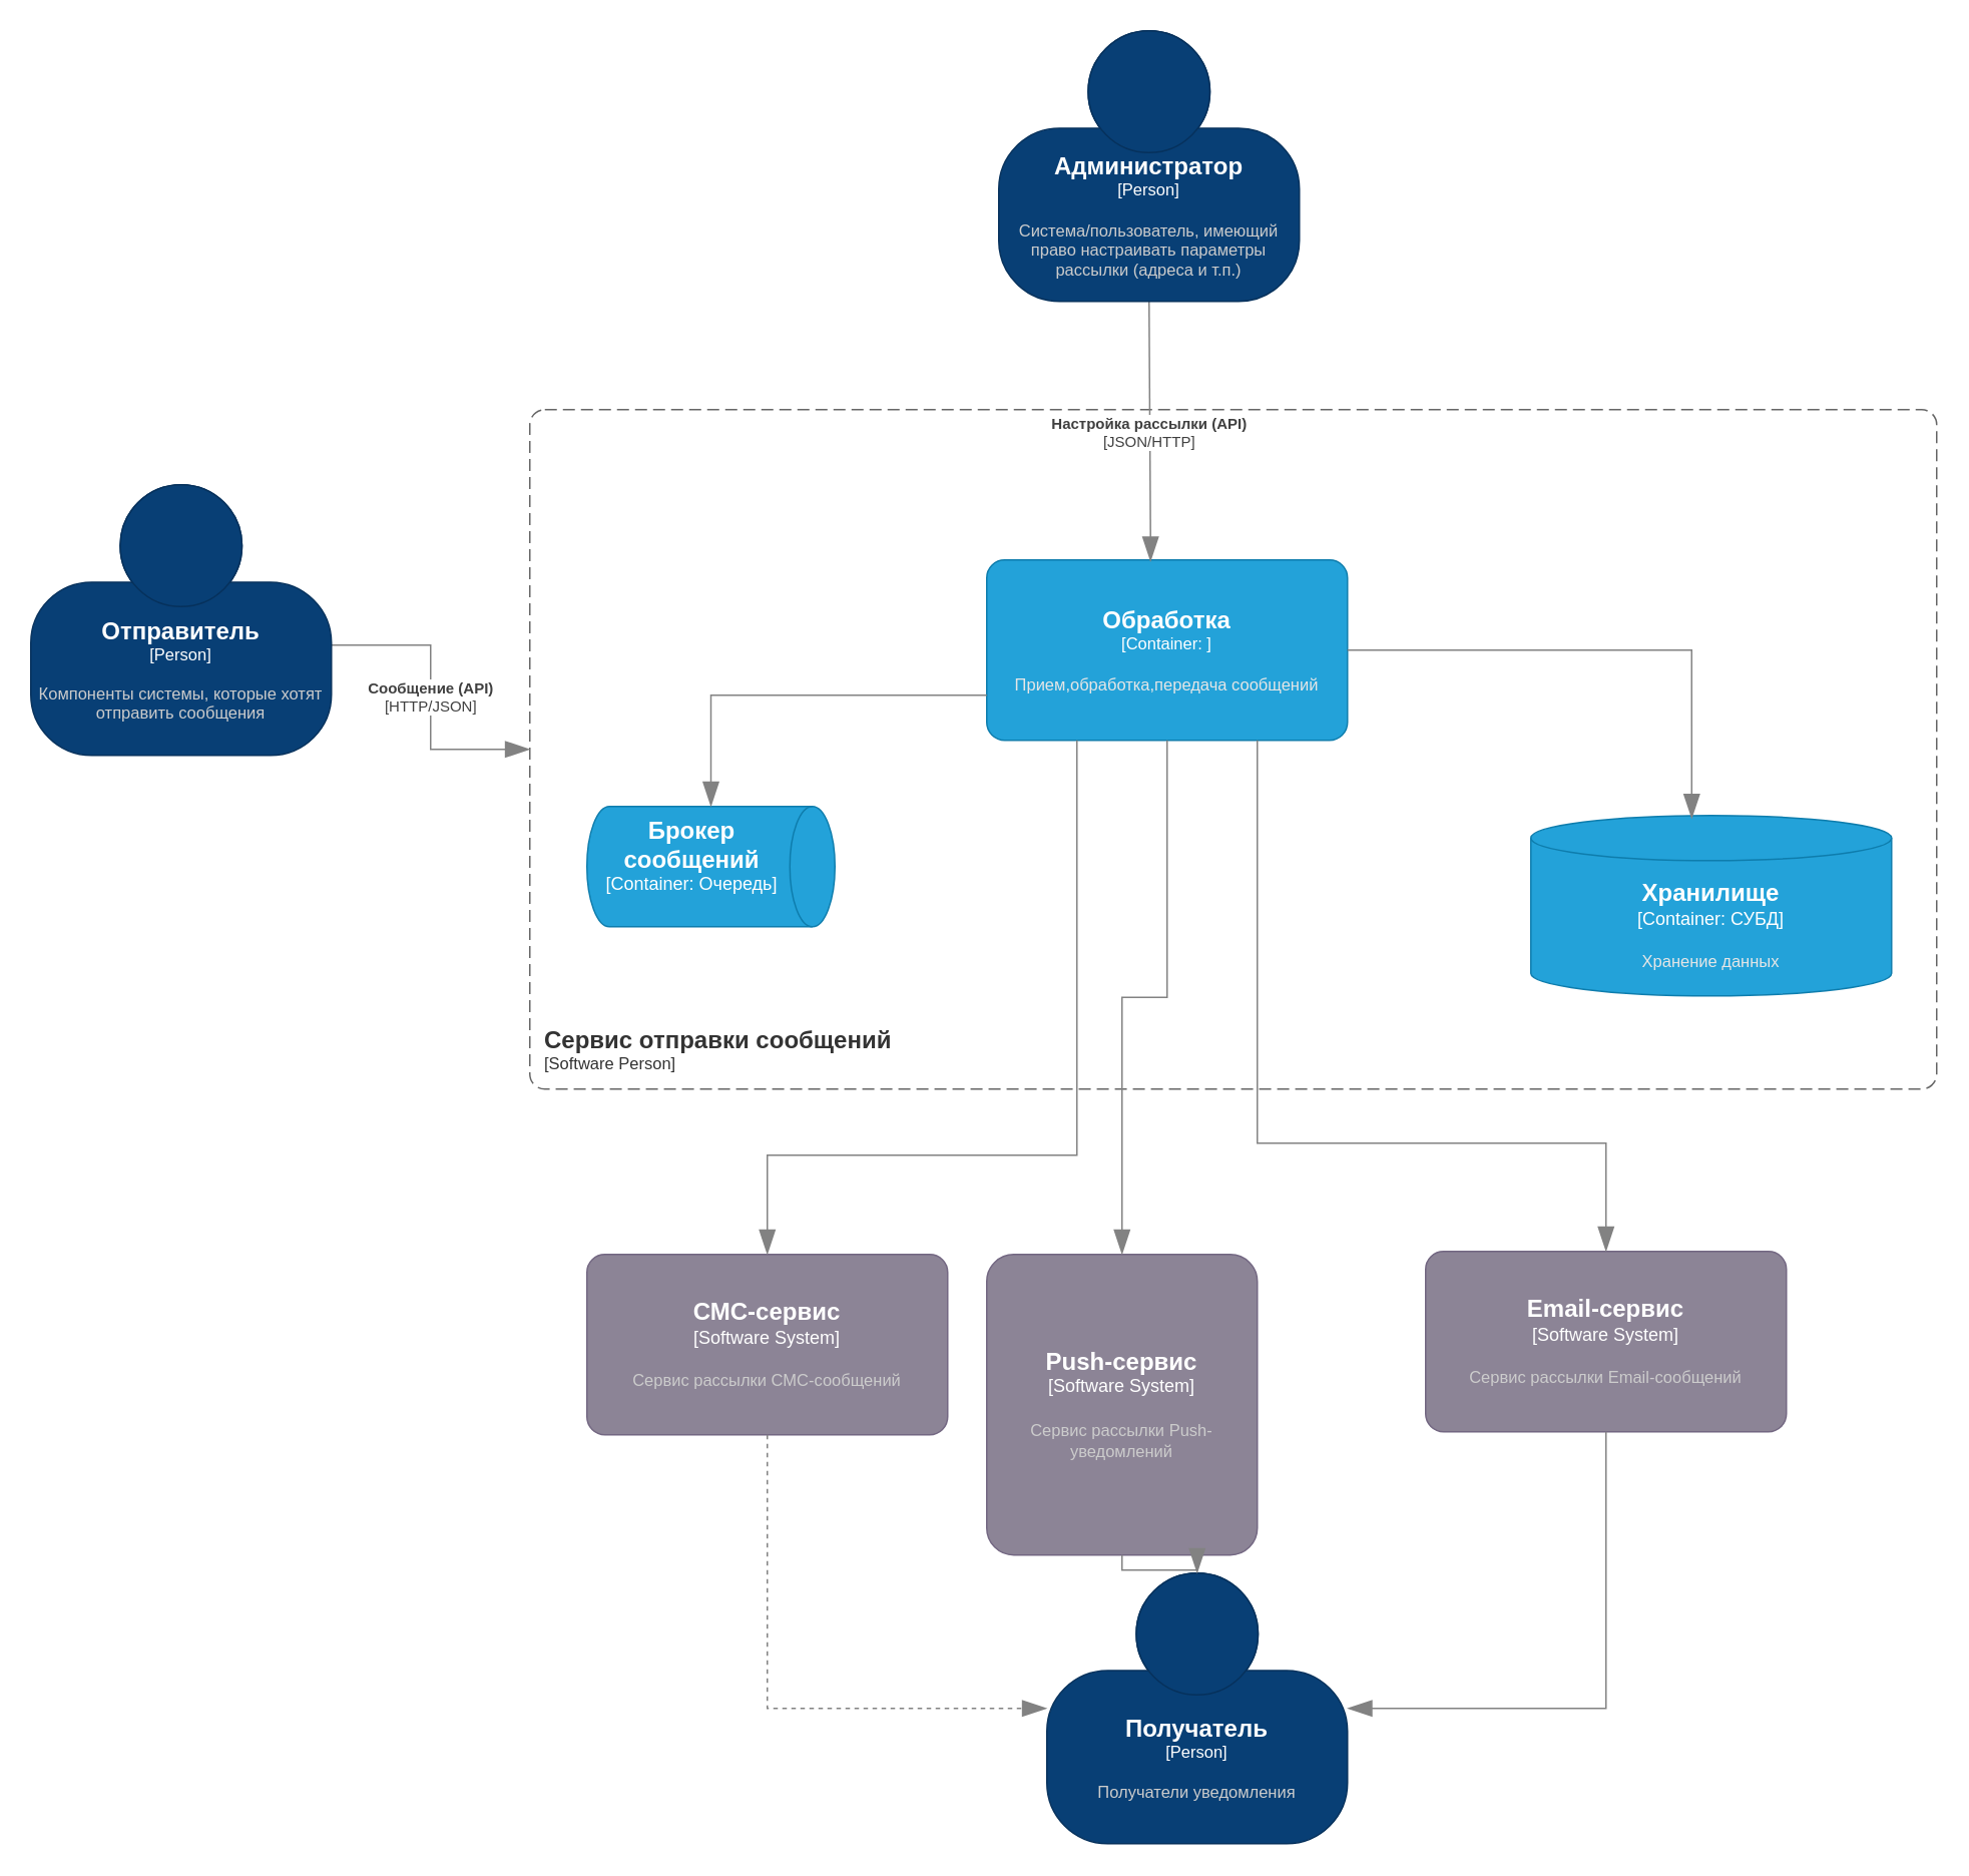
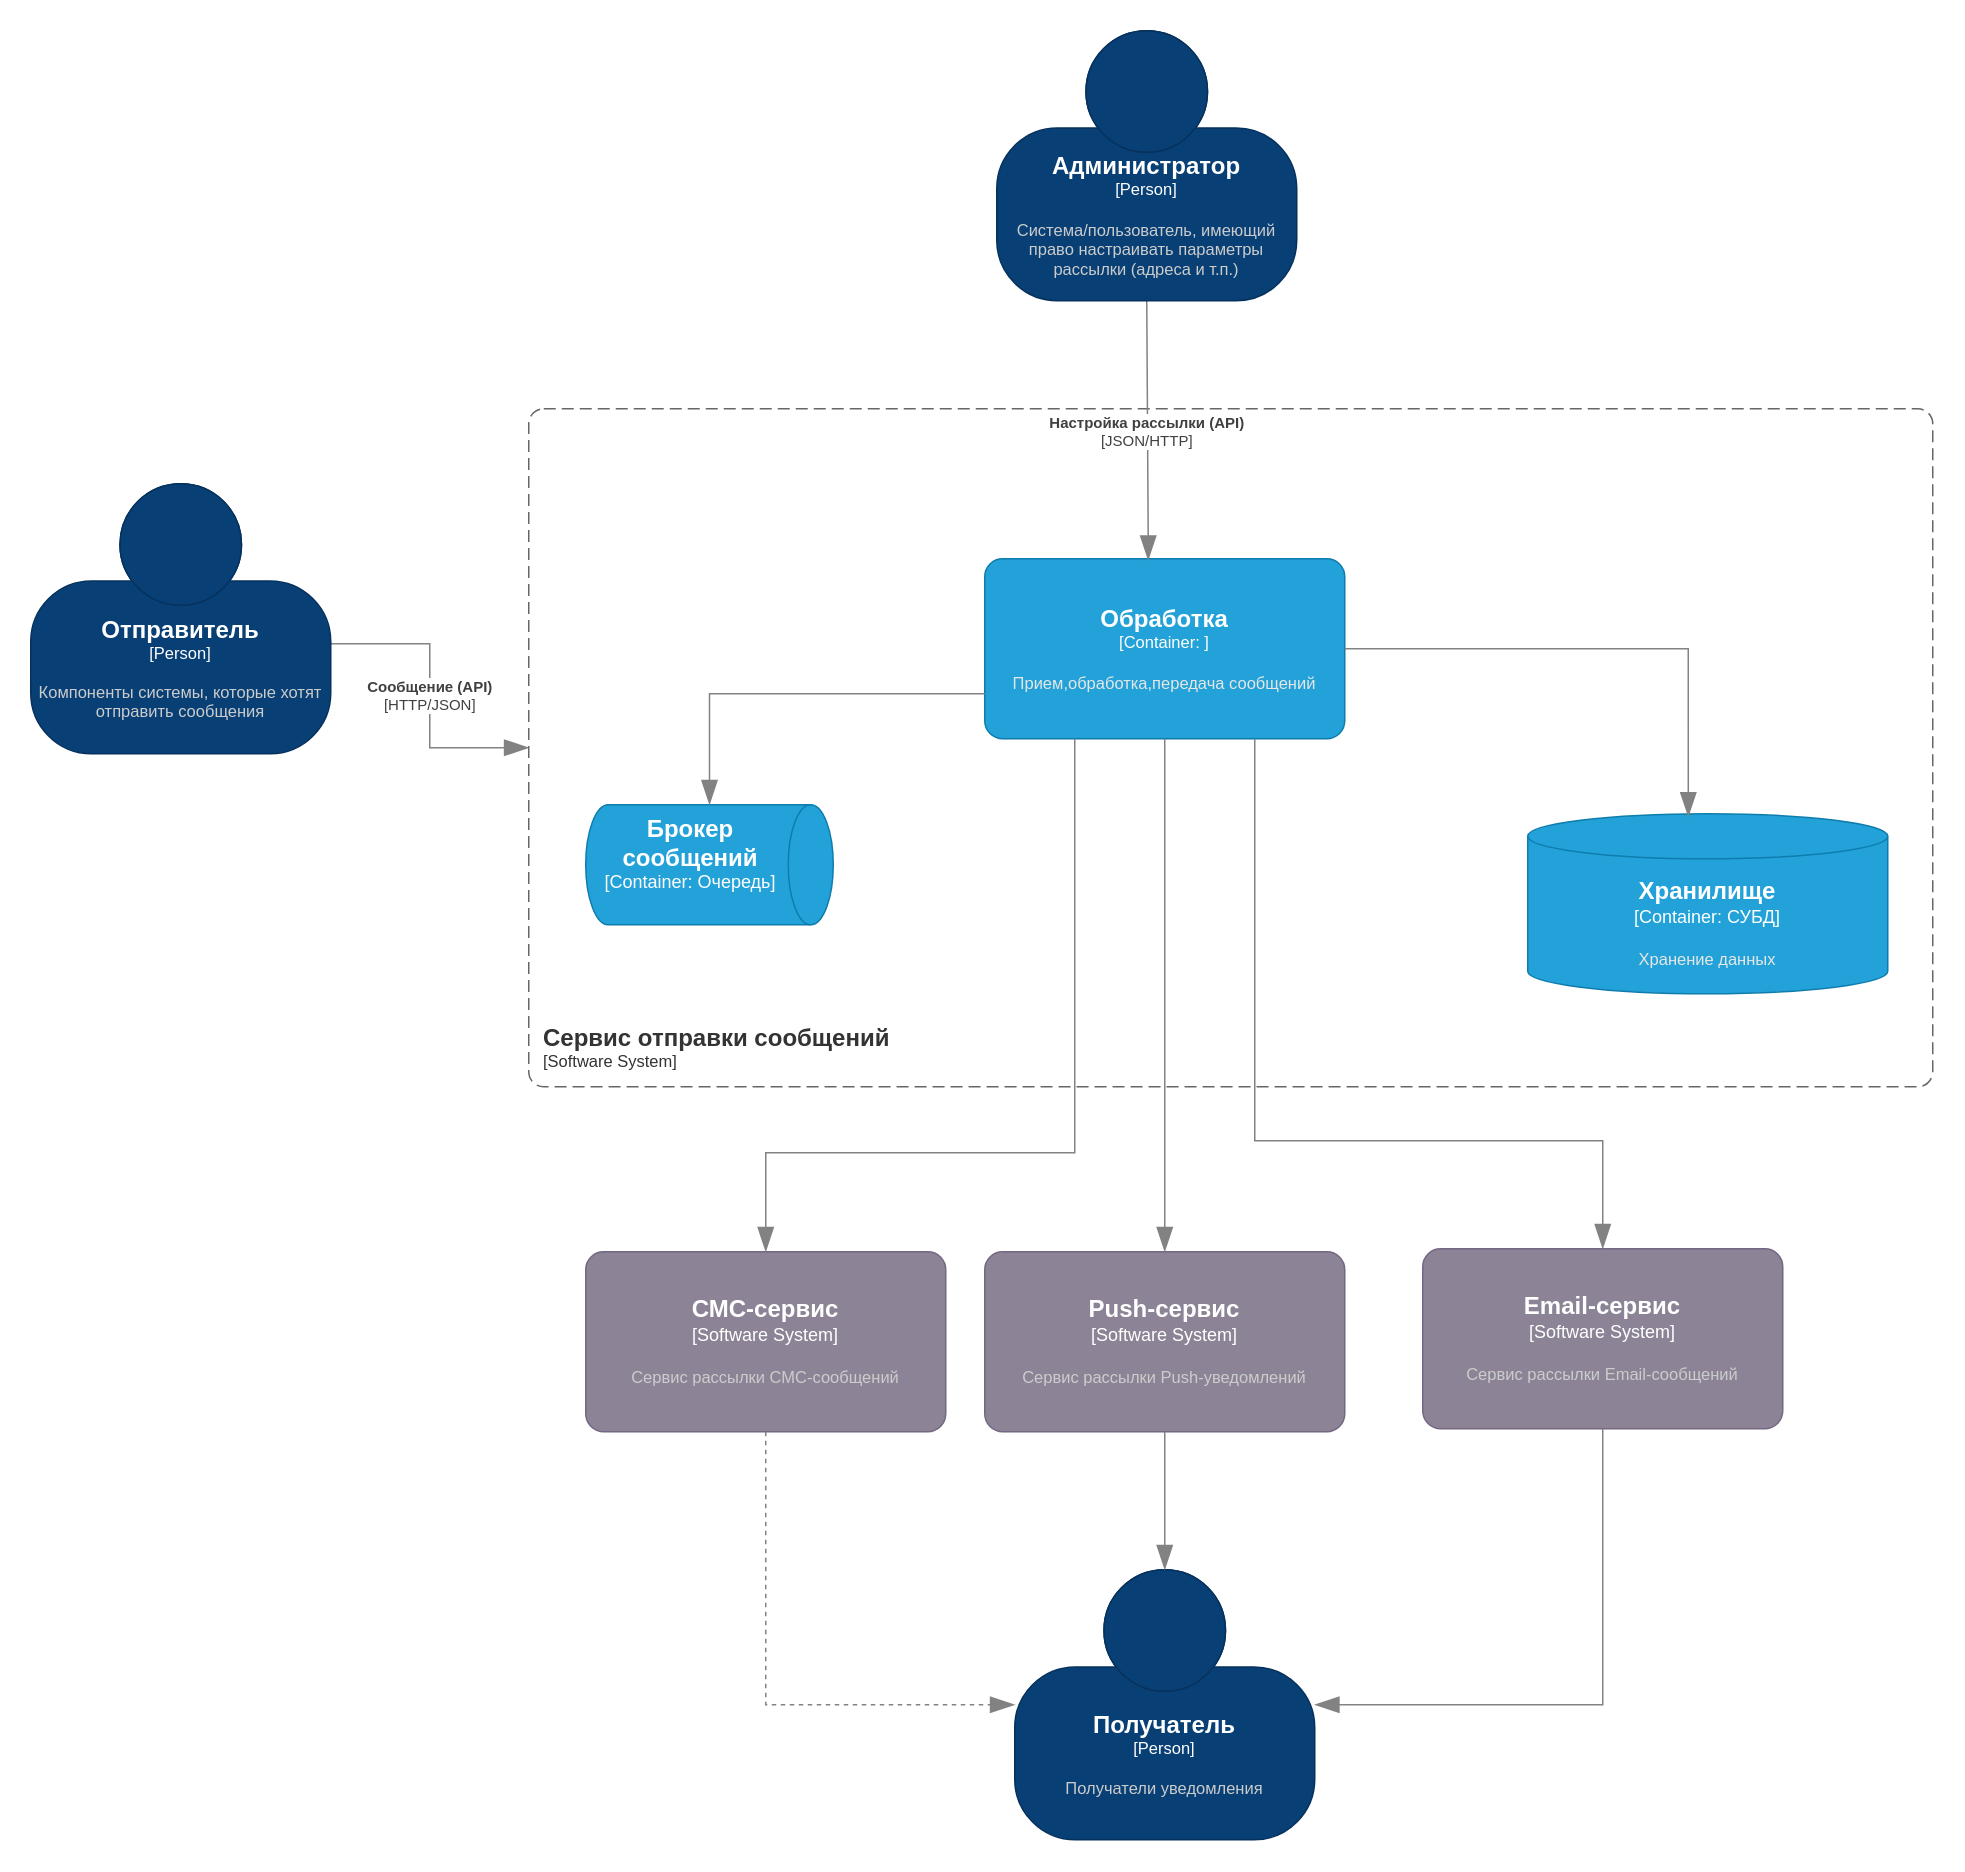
- <mxCell id="2" value="&lt;font style=&quot;font-size: 16px&quot;&gt;&lt;b&gt;&lt;div style=&quot;text-align: left&quot;&gt;Сервис отправки сообщений&lt;/div&gt;&lt;/b&gt;&lt;/font&gt;&lt;div style=&quot;text-align: left&quot;&gt;[Software Person]&lt;/div&gt;" style="rounded=1;fontSize=11;whiteSpace=wrap;html=1;dashed=1;arcSize=20;fillColor=none;strokeColor=#666666;fontColor=#333333;labelBackgroundColor=none;align=left;verticalAlign=bottom;labelBorderColor=none;spacingTop=0;spacing=10;dashPattern=8 4;metaEdit=1;rotatable=0;perimeter=rectanglePerimeter;noLabel=0;labelPadding=0;allowArrows=0;connectable=0;expand=0;recursiveResize=0;editable=1;pointerEvents=0;absoluteArcSize=1;points=[[0.25,0,0],[0.5,0,0],[0.75,0,0],[1,0.25,0],[1,0.5,0],[1,0.75,0],[0.75,1,0],[0.5,1,0],[0.25,1,0],[0,0.75,0],[0,0.5,0],[0,0.25,0]];" vertex="1" parent="1"><mxGeometry x="352" y="272" width="936" height="452" as="geometry" /></mxCell>
+ <mxCell id="2" value="&lt;font style=&quot;font-size: 16px&quot;&gt;&lt;b&gt;&lt;div style=&quot;text-align: left&quot;&gt;Сервис отправки сообщений&lt;/div&gt;&lt;/b&gt;&lt;/font&gt;&lt;div style=&quot;text-align: left&quot;&gt;[Software System]&lt;/div&gt;" style="rounded=1;fontSize=11;whiteSpace=wrap;html=1;dashed=1;arcSize=20;fillColor=none;strokeColor=#666666;fontColor=#333333;labelBackgroundColor=none;align=left;verticalAlign=bottom;labelBorderColor=none;spacingTop=0;spacing=10;dashPattern=8 4;metaEdit=1;rotatable=0;perimeter=rectanglePerimeter;noLabel=0;labelPadding=0;allowArrows=0;connectable=0;expand=0;recursiveResize=0;editable=1;pointerEvents=0;absoluteArcSize=1;points=[[0.25,0,0],[0.5,0,0],[0.75,0,0],[1,0.25,0],[1,0.5,0],[1,0.75,0],[0.75,1,0],[0.5,1,0],[0.25,1,0],[0,0.75,0],[0,0.5,0],[0,0.25,0]];" vertex="1" parent="1"><mxGeometry x="352" y="272" width="936" height="452" as="geometry" /></mxCell>
- <mxCell id="9" value="&lt;font style=&quot;font-size: 16px&quot;&gt;&lt;b&gt;Push-сервис&lt;/b&gt;&lt;/font&gt;&lt;div&gt;[Software System]&lt;/div&gt;&lt;br&gt;&lt;div&gt;&lt;font style=&quot;font-size: 11px&quot;&gt;&lt;font color=&quot;#cccccc&quot;&gt;Сервис рассылки Push-уведомлений&lt;/font&gt;&lt;/div&gt;" style="rounded=1;whiteSpace=wrap;html=1;labelBackgroundColor=none;fillColor=#8C8496;fontColor=#ffffff;align=center;arcSize=10;strokeColor=#736782;metaEdit=1;resizable=0;points=[[0.25,0,0],[0.5,0,0],[0.75,0,0],[1,0.25,0],[1,0.5,0],[1,0.75,0],[0.75,1,0],[0.5,1,0],[0.25,1,0],[0,0.75,0],[0,0.5,0],[0,0.25,0]];" vertex="1" parent="1"><mxGeometry x="656" y="834" width="180" height="200" as="geometry" /></mxCell>
+ <mxCell id="9" value="&lt;font style=&quot;font-size: 16px&quot;&gt;&lt;b&gt;Push-сервис&lt;/b&gt;&lt;/font&gt;&lt;div&gt;[Software System]&lt;/div&gt;&lt;br&gt;&lt;div&gt;&lt;font style=&quot;font-size: 11px&quot;&gt;&lt;font color=&quot;#cccccc&quot;&gt;Сервис рассылки Push-уведомлений&lt;/font&gt;&lt;/div&gt;" style="rounded=1;whiteSpace=wrap;html=1;labelBackgroundColor=none;fillColor=#8C8496;fontColor=#ffffff;align=center;arcSize=10;strokeColor=#736782;metaEdit=1;resizable=0;points=[[0.25,0,0],[0.5,0,0],[0.75,0,0],[1,0.25,0],[1,0.5,0],[1,0.75,0],[0.75,1,0],[0.5,1,0],[0.25,1,0],[0,0.75,0],[0,0.5,0],[0,0.25,0]];" vertex="1" parent="1"><mxGeometry x="656" y="834" width="240" height="120" as="geometry" /></mxCell>
- <mxCell id="18" value="&lt;font style=&quot;font-size: 16px&quot;&gt;&lt;b&gt;Получатель&lt;/b&gt;&lt;/font&gt;&lt;div&gt;[Person]&lt;/div&gt;&lt;br&gt;&lt;div&gt;&lt;font style=&quot;font-size: 11px&quot;&gt;&lt;font color=&quot;#cccccc&quot;&gt;Получатели уведомления&lt;/font&gt;&lt;/div&gt;" style="html=1;fontSize=11;dashed=0;whiteSpace=wrap;fillColor=#083F75;strokeColor=#06315C;fontColor=#ffffff;shape=mxgraph.c4.person2;align=center;metaEdit=1;points=[[0.5,0,0],[1,0.5,0],[1,0.75,0],[0.75,1,0],[0.5,1,0],[0.25,1,0],[0,0.75,0],[0,0.5,0]];resizable=0;" vertex="1" parent="1"><mxGeometry x="696" y="1046" width="200" height="180" as="geometry" /></mxCell>
+ <mxCell id="18" value="&lt;font style=&quot;font-size: 16px&quot;&gt;&lt;b&gt;Получатель&lt;/b&gt;&lt;/font&gt;&lt;div&gt;[Person]&lt;/div&gt;&lt;br&gt;&lt;div&gt;&lt;font style=&quot;font-size: 11px&quot;&gt;&lt;font color=&quot;#cccccc&quot;&gt;Получатели уведомления&lt;/font&gt;&lt;/div&gt;" style="html=1;fontSize=11;dashed=0;whiteSpace=wrap;fillColor=#083F75;strokeColor=#06315C;fontColor=#ffffff;shape=mxgraph.c4.person2;align=center;metaEdit=1;points=[[0.5,0,0],[1,0.5,0],[1,0.75,0],[0.75,1,0],[0.5,1,0],[0.25,1,0],[0,0.75,0],[0,0.5,0]];resizable=0;" vertex="1" parent="1"><mxGeometry x="676" y="1046" width="200" height="180" as="geometry" /></mxCell>
